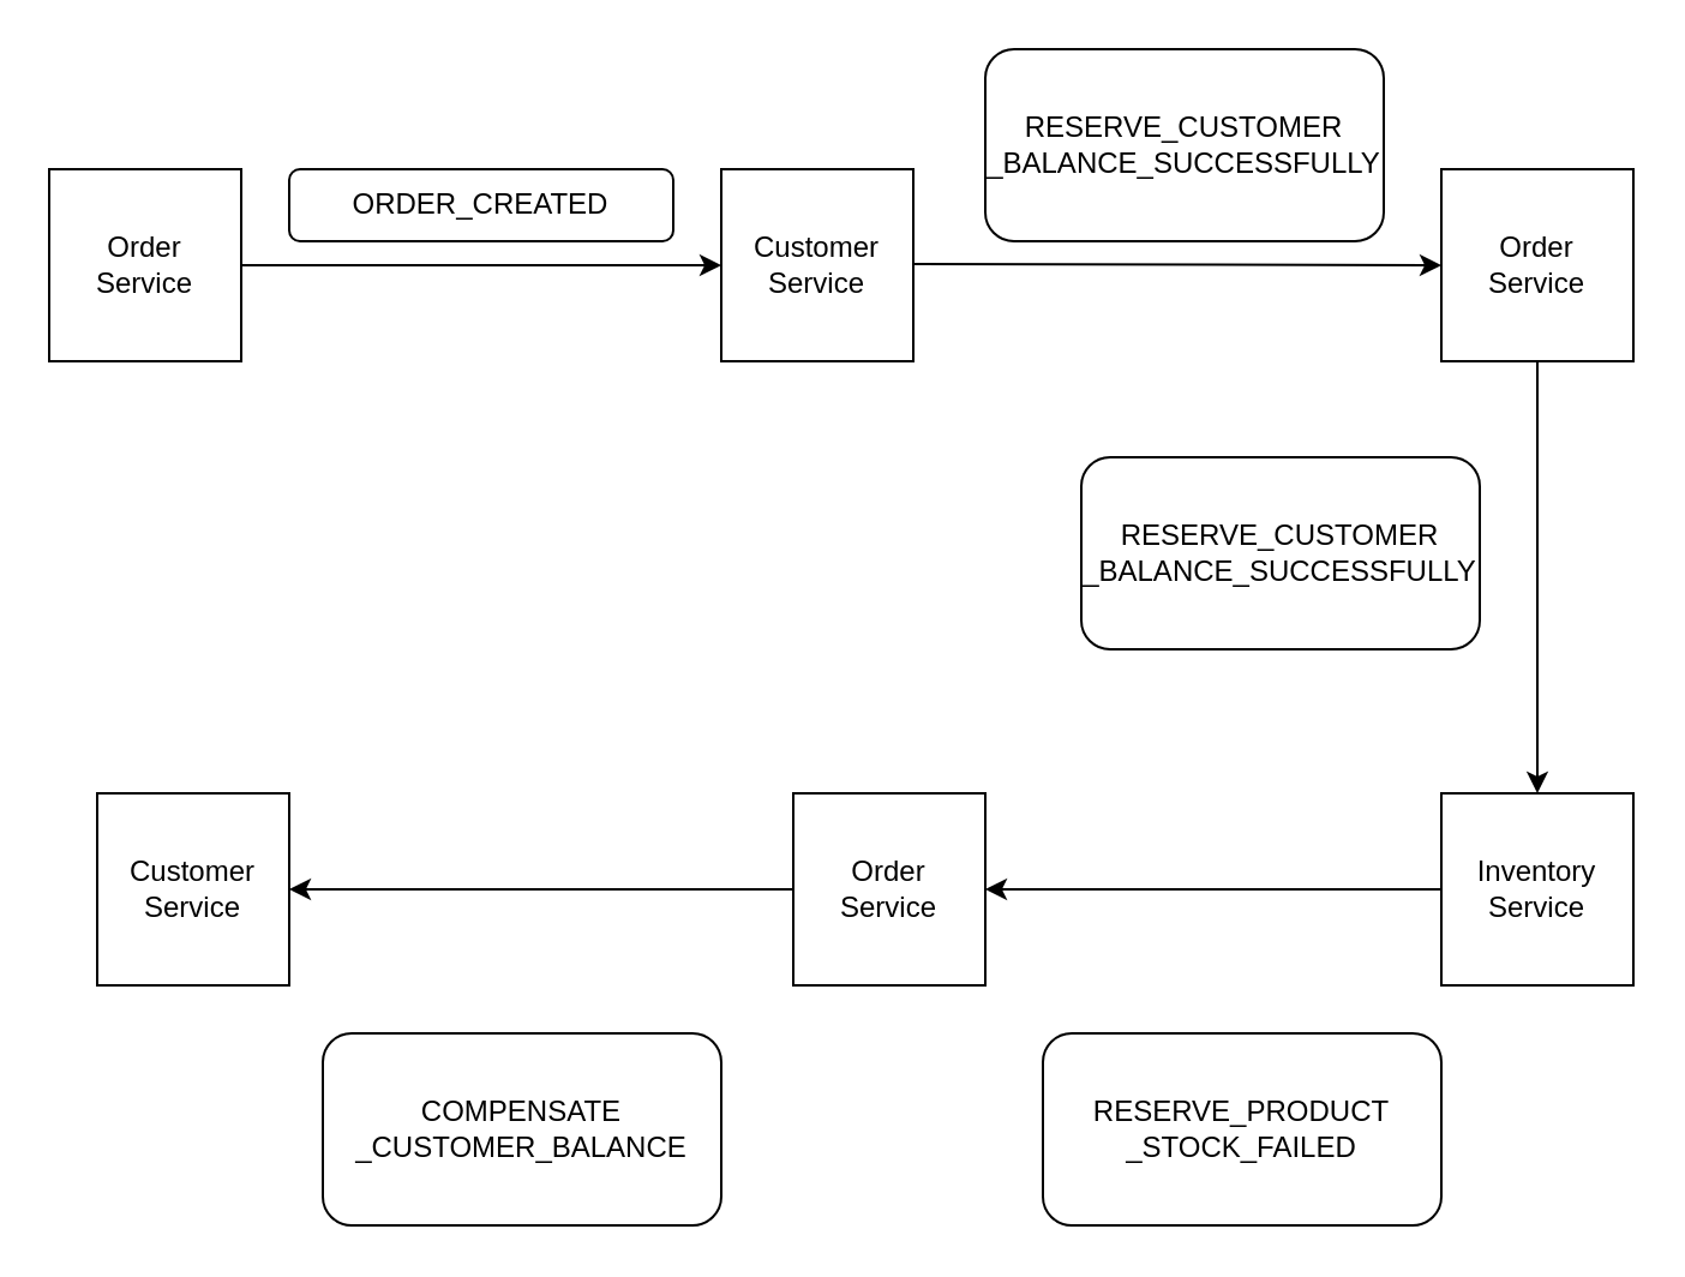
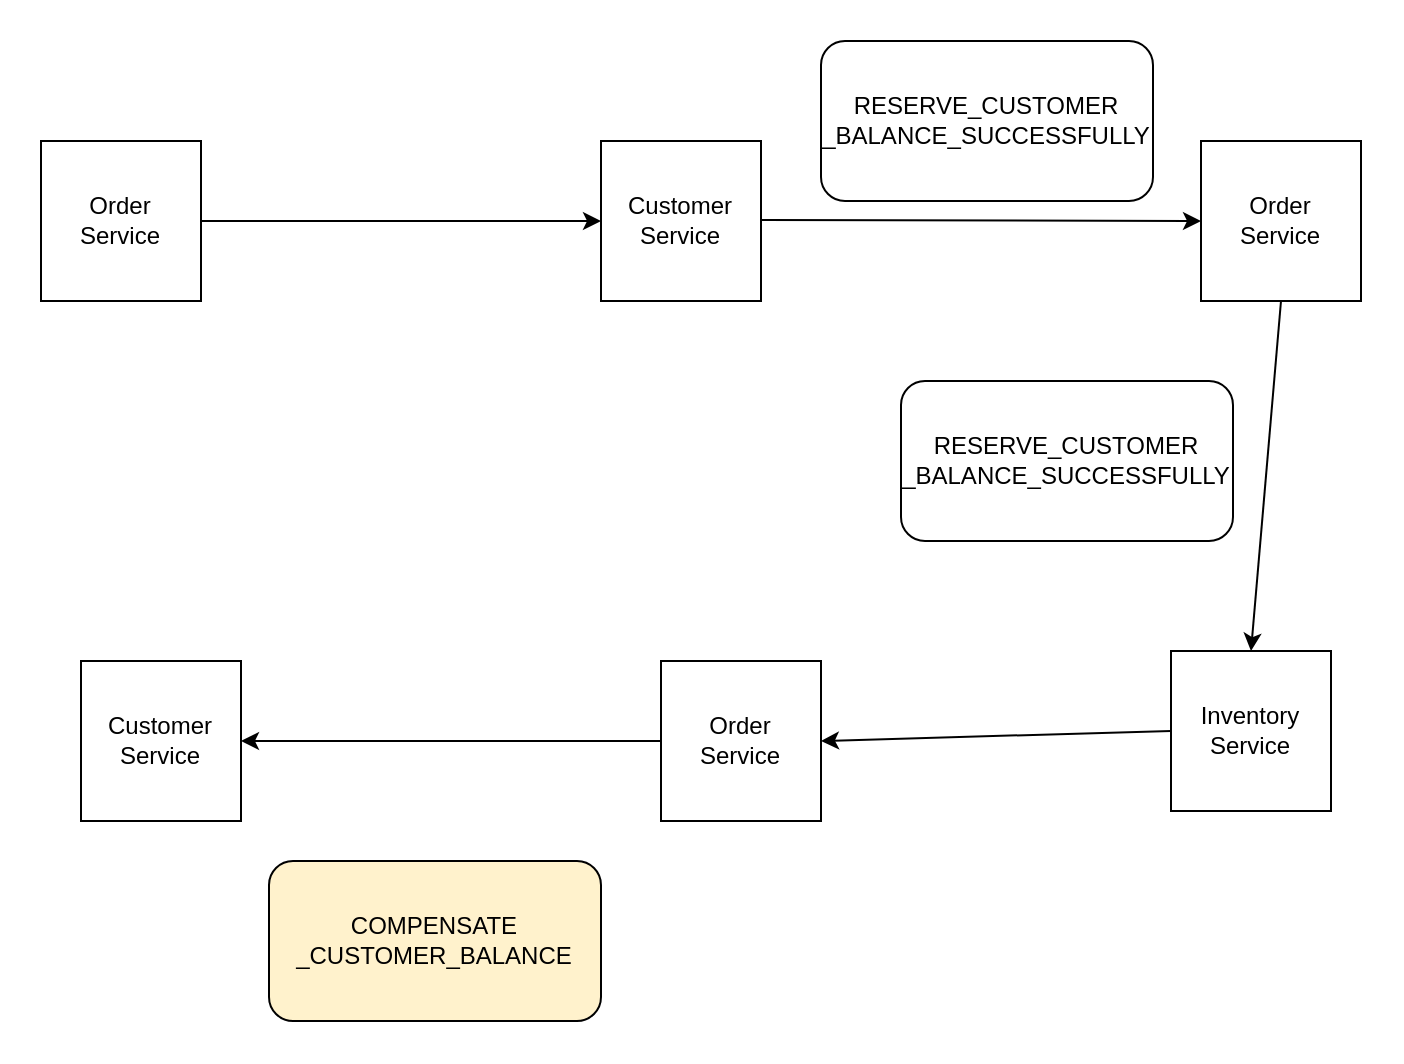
- <mxCell id="4" value="ORDER_CREATED" style="rounded=1;whiteSpace=wrap;html=1;" vertex="1" parent="1"><mxGeometry x="120" y="70" width="160" height="30" as="geometry" /></mxCell>
- <mxCell id="9" value="Inventory&lt;br&gt;Service" style="whiteSpace=wrap;html=1;aspect=fixed;" vertex="1" parent="1"><mxGeometry x="600" y="330" width="80" height="80" as="geometry" /></mxCell>
+ <mxCell id="9" value="Inventory&lt;br&gt;Service" style="whiteSpace=wrap;html=1;aspect=fixed;" vertex="1" parent="1"><mxGeometry x="585" y="325" width="80" height="80" as="geometry" /></mxCell>
- <mxCell id="15" value="COMPENSATE&lt;br&gt;_CUSTOMER_BALANCE" style="rounded=1;whiteSpace=wrap;html=1;" vertex="1" parent="1"><mxGeometry x="134" y="430" width="166" height="80" as="geometry" /></mxCell>
+ <mxCell id="15" value="COMPENSATE&lt;br&gt;_CUSTOMER_BALANCE" style="rounded=1;whiteSpace=wrap;html=1;fillColor=#fff2cc;" vertex="1" parent="1"><mxGeometry x="134" y="430" width="166" height="80" as="geometry" /></mxCell>
- <mxCell id="14" value="RESERVE_PRODUCT&lt;br&gt;_STOCK_FAILED" style="rounded=1;whiteSpace=wrap;html=1;" vertex="1" parent="1"><mxGeometry x="434" y="430" width="166" height="80" as="geometry" /></mxCell>
